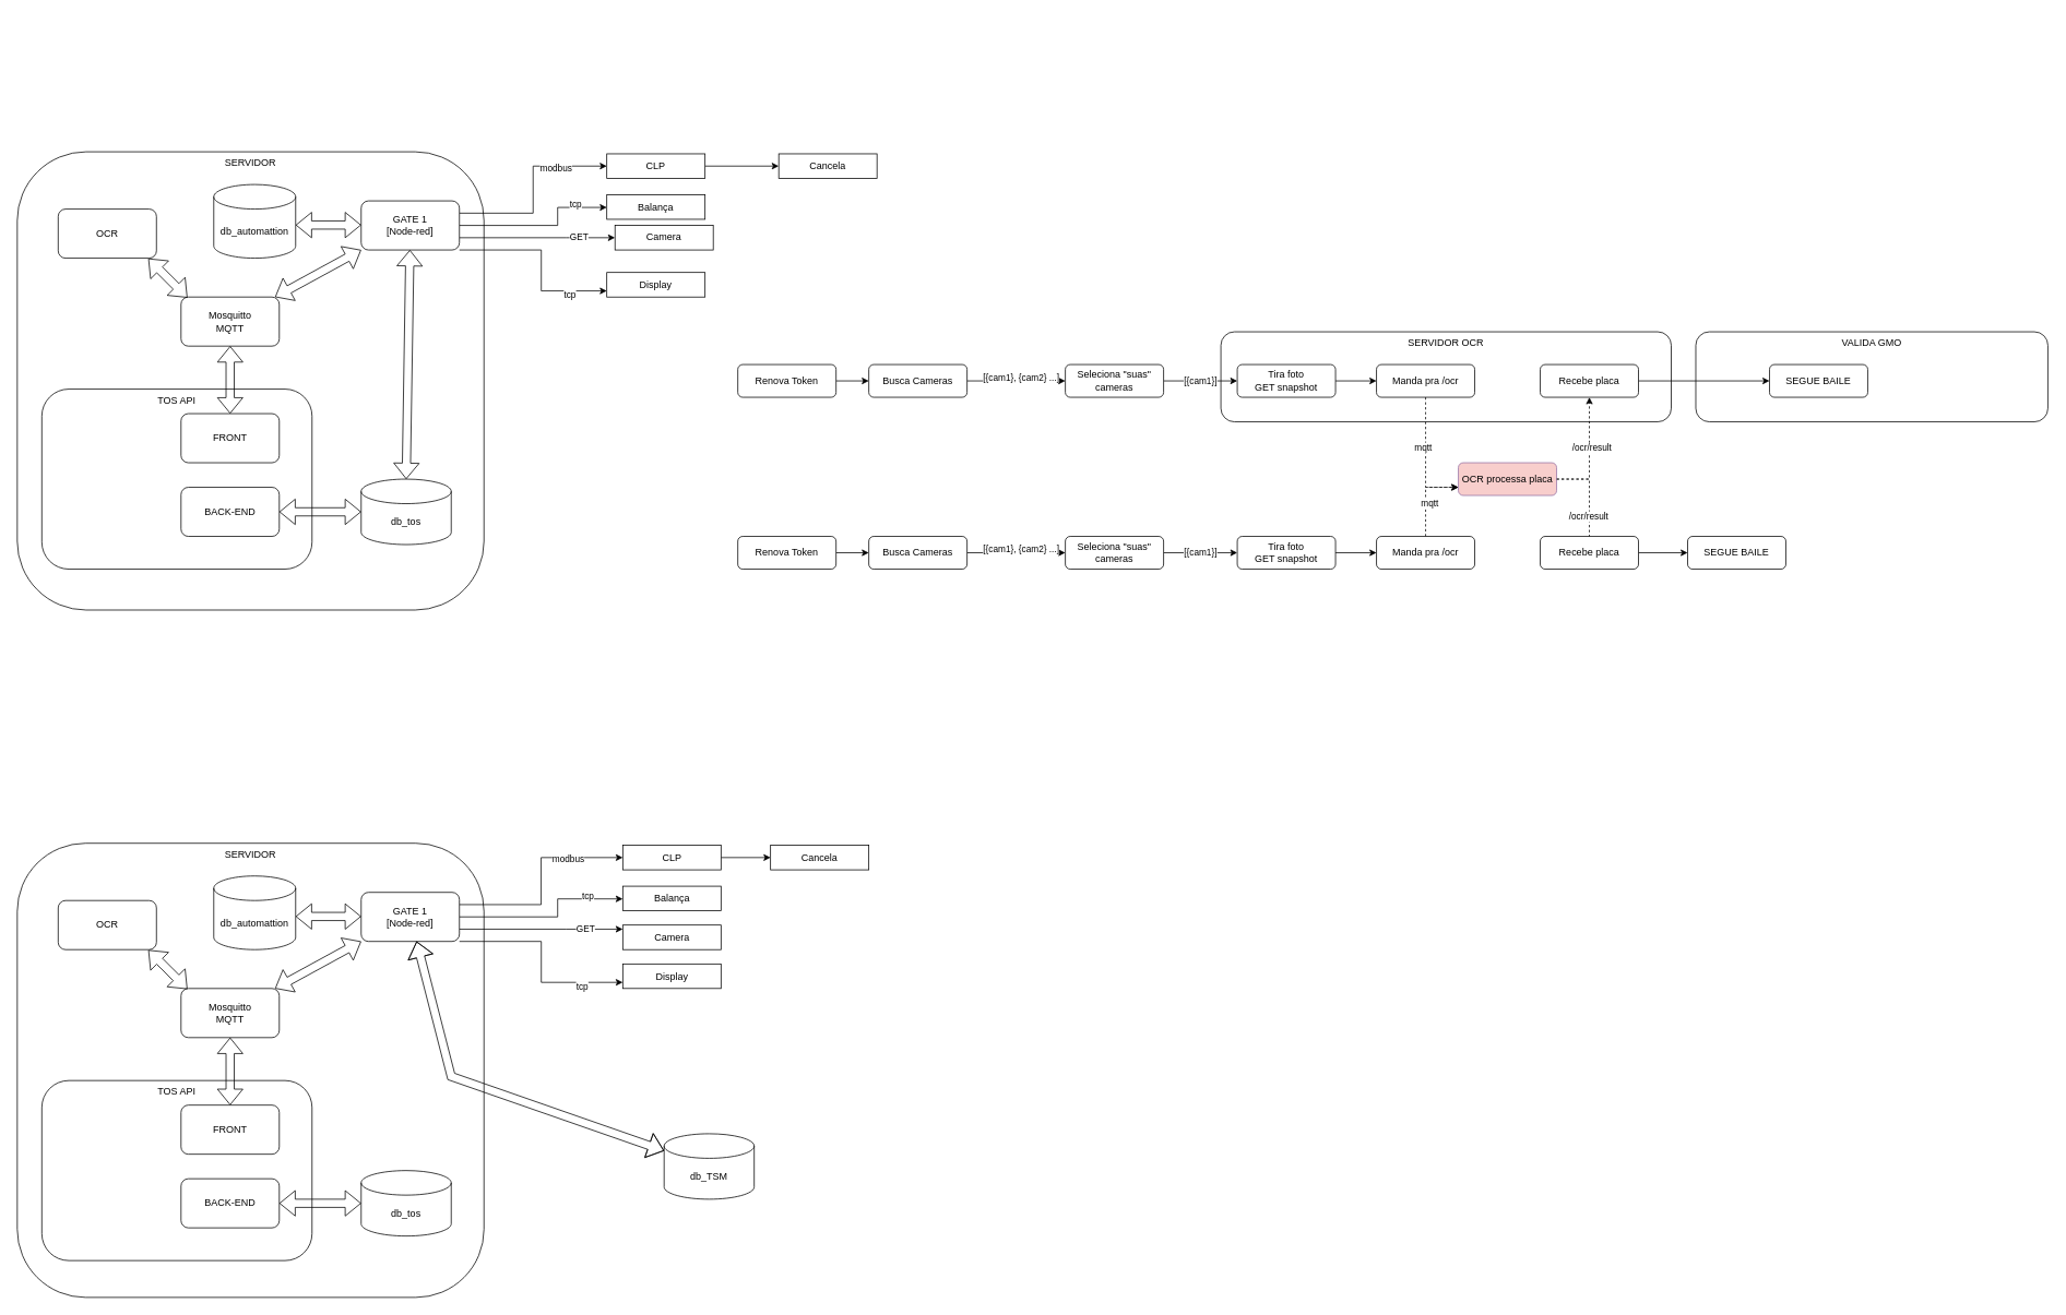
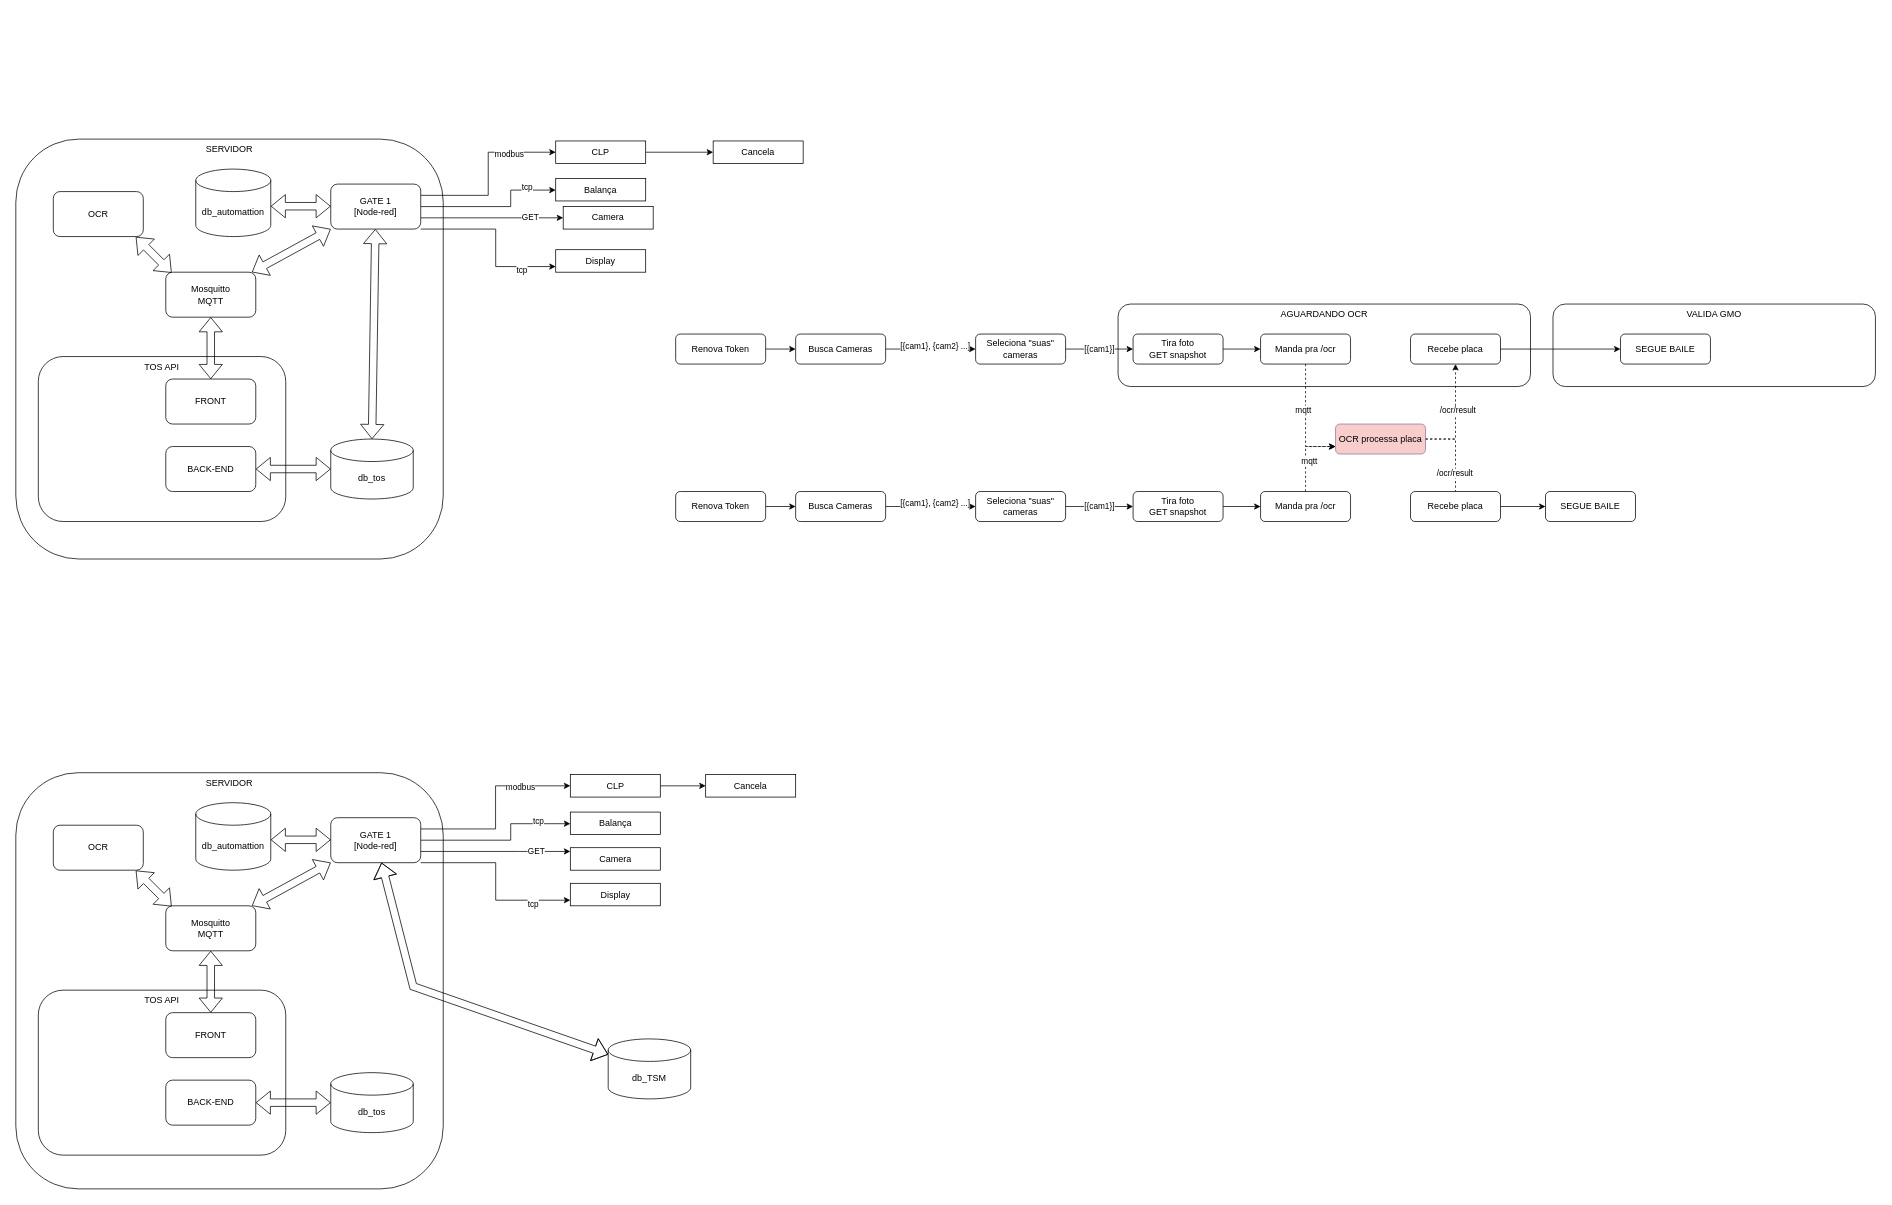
- <mxCell id="97" value="SERVIDOR OCR" style="rounded=1;whiteSpace=wrap;html=1;gradientColor=default;fillColor=none;verticalAlign=top;" vertex="1" parent="1"><mxGeometry x="1490" y="405" width="550" height="110" as="geometry" /></mxCell>
+ <mxCell id="97" value="AGUARDANDO OCR" style="rounded=1;whiteSpace=wrap;html=1;gradientColor=default;fillColor=none;verticalAlign=top;" vertex="1" parent="1"><mxGeometry x="1490" y="405" width="550" height="110" as="geometry" /></mxCell>
